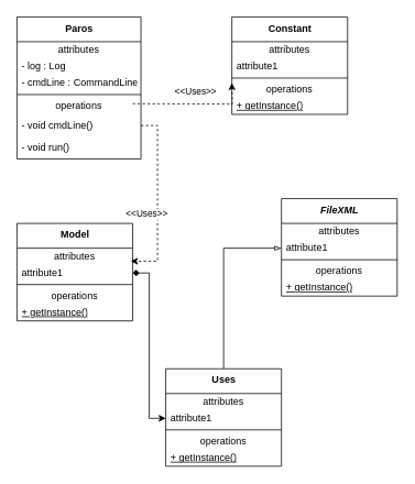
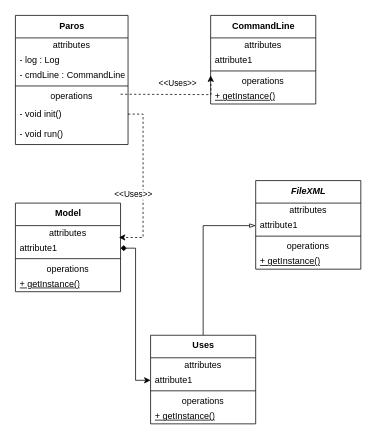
- <mxCell id="10" value="&lt;b&gt;Constant&lt;/b&gt;" style="swimlane;fontStyle=0;align=center;verticalAlign=top;childLayout=stackLayout;horizontal=1;startSize=30;horizontalStack=0;resizeParent=1;resizeParentMax=0;resizeLast=0;collapsible=0;marginBottom=0;html=1;" parent="1" vertex="1"><mxGeometry x="280" y="20" width="140" height="118" as="geometry" /></mxCell>
+ <mxCell id="10" value="&lt;b&gt;CommandLine&lt;/b&gt;" style="swimlane;fontStyle=0;align=center;verticalAlign=top;childLayout=stackLayout;horizontal=1;startSize=30;horizontalStack=0;resizeParent=1;resizeParentMax=0;resizeLast=0;collapsible=0;marginBottom=0;html=1;" parent="1" vertex="1"><mxGeometry x="280" y="20" width="140" height="118" as="geometry" /></mxCell>
- <mxCell id="8" value="- void cmdLine()" style="text;html=1;strokeColor=none;fillColor=none;align=left;verticalAlign=middle;spacingLeft=4;spacingRight=4;overflow=hidden;rotatable=0;points=[[0,0.5],[1,0.5]];portConstraint=eastwest;" parent="2" vertex="1"><mxGeometry y="118" width="150" height="27" as="geometry" /></mxCell>
+ <mxCell id="8" value="- void init()" style="text;html=1;strokeColor=none;fillColor=none;align=left;verticalAlign=middle;spacingLeft=4;spacingRight=4;overflow=hidden;rotatable=0;points=[[0,0.5],[1,0.5]];portConstraint=eastwest;" parent="2" vertex="1"><mxGeometry y="118" width="150" height="27" as="geometry" /></mxCell>
